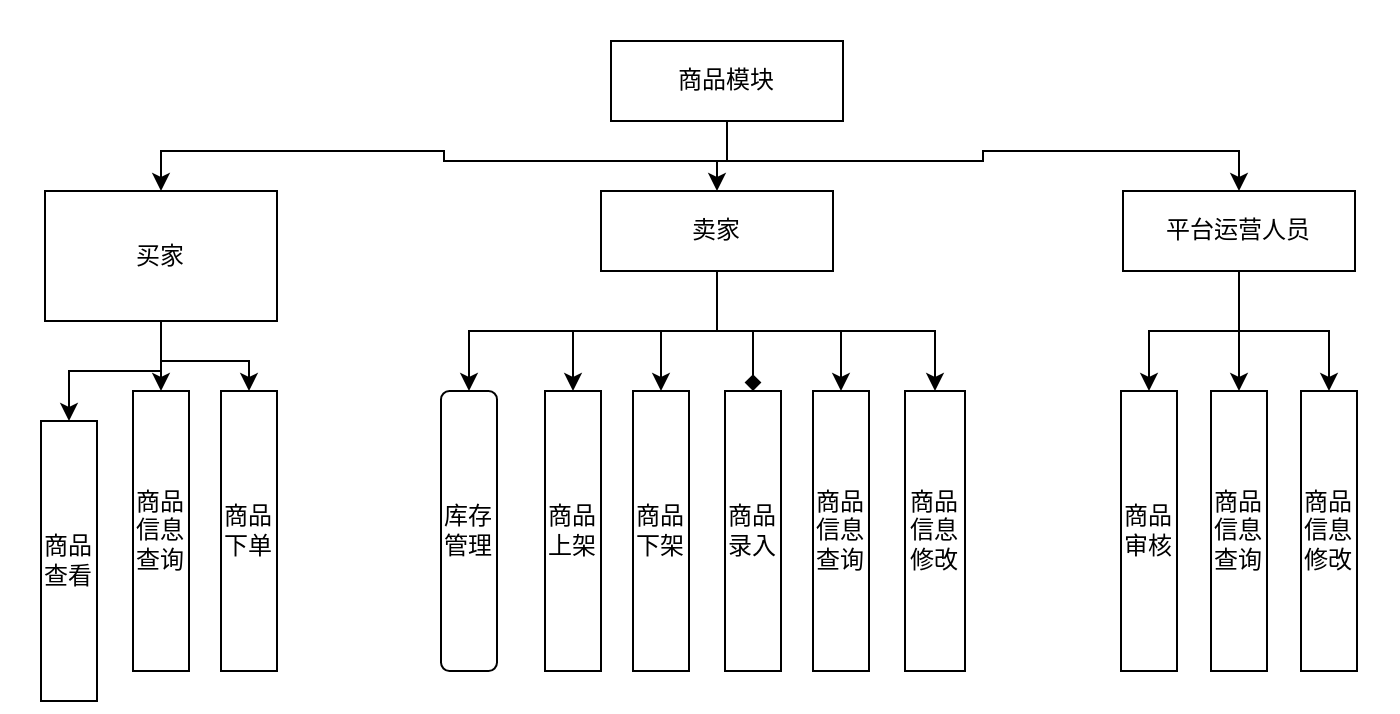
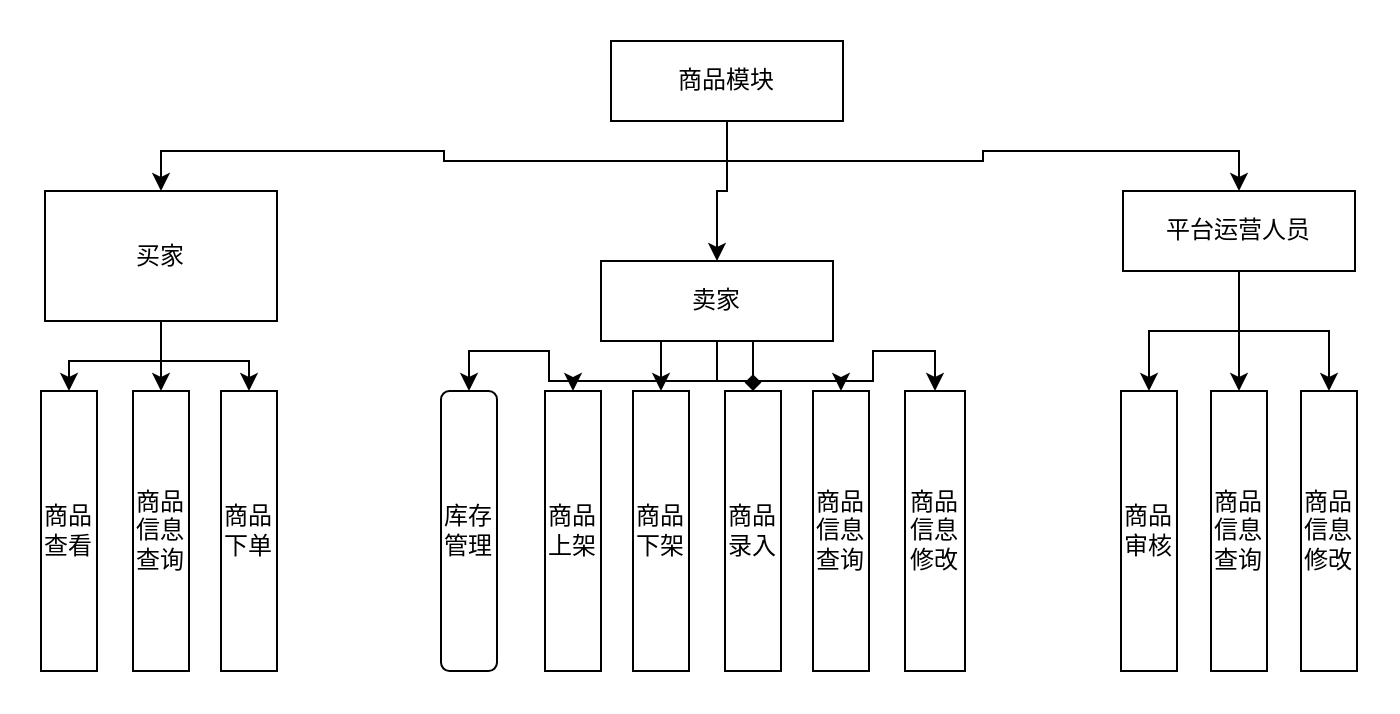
- <mxCell id="16" value="卖家" style="rounded=0;whiteSpace=wrap;html=1;" parent="1" vertex="1"><mxGeometry x="300" y="95" width="116" height="40" as="geometry" /></mxCell>
+ <mxCell id="16" value="卖家" style="rounded=0;whiteSpace=wrap;html=1;" parent="1" vertex="1"><mxGeometry x="300" y="130" width="116" height="40" as="geometry" /></mxCell>
- <mxCell id="21" value="商品查看" style="rounded=0;whiteSpace=wrap;html=1;align=center;" parent="1" vertex="1"><mxGeometry x="20" y="210" width="28" height="140" as="geometry" /></mxCell>
+ <mxCell id="21" value="商品查看" style="rounded=0;whiteSpace=wrap;html=1;align=center;" parent="1" vertex="1"><mxGeometry x="20" y="195" width="28" height="140" as="geometry" /></mxCell>
